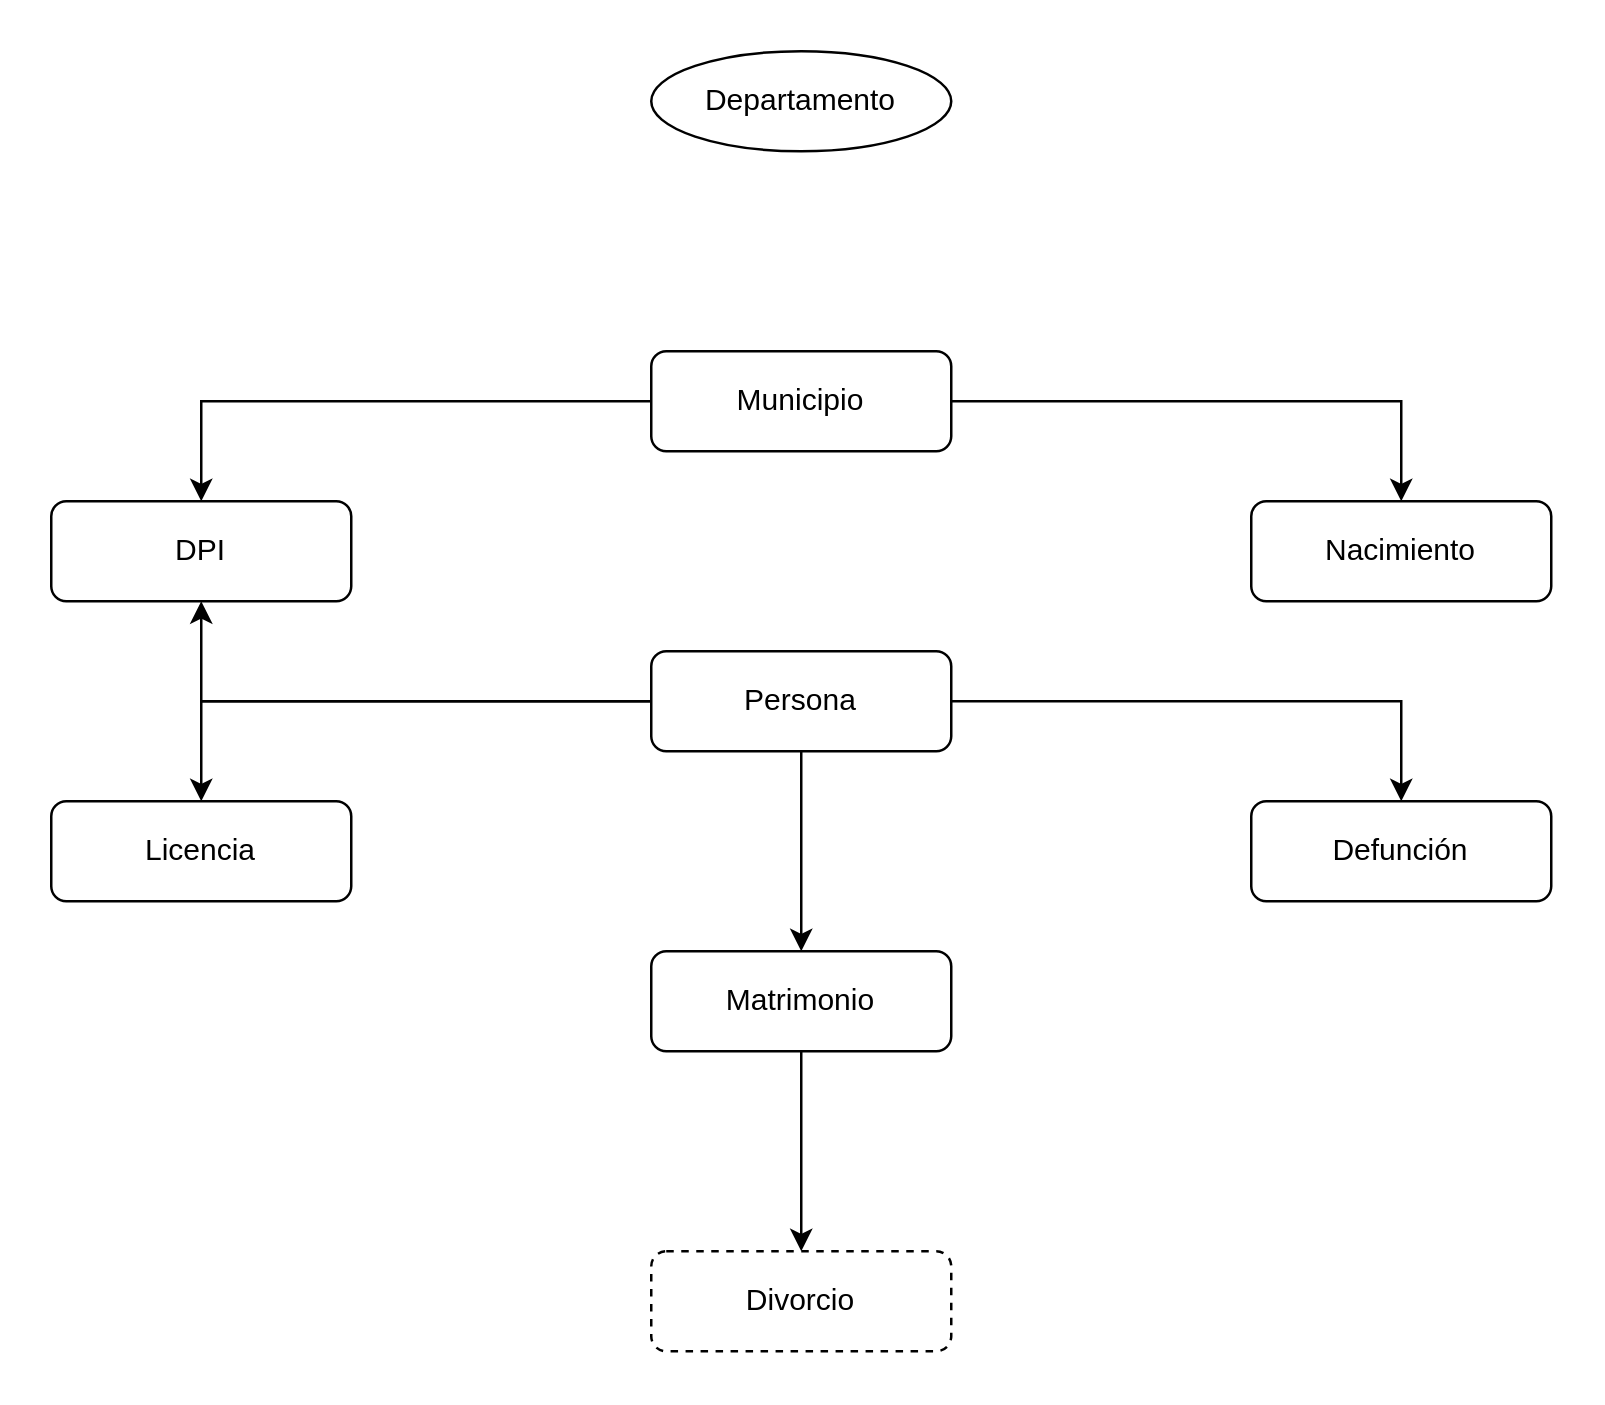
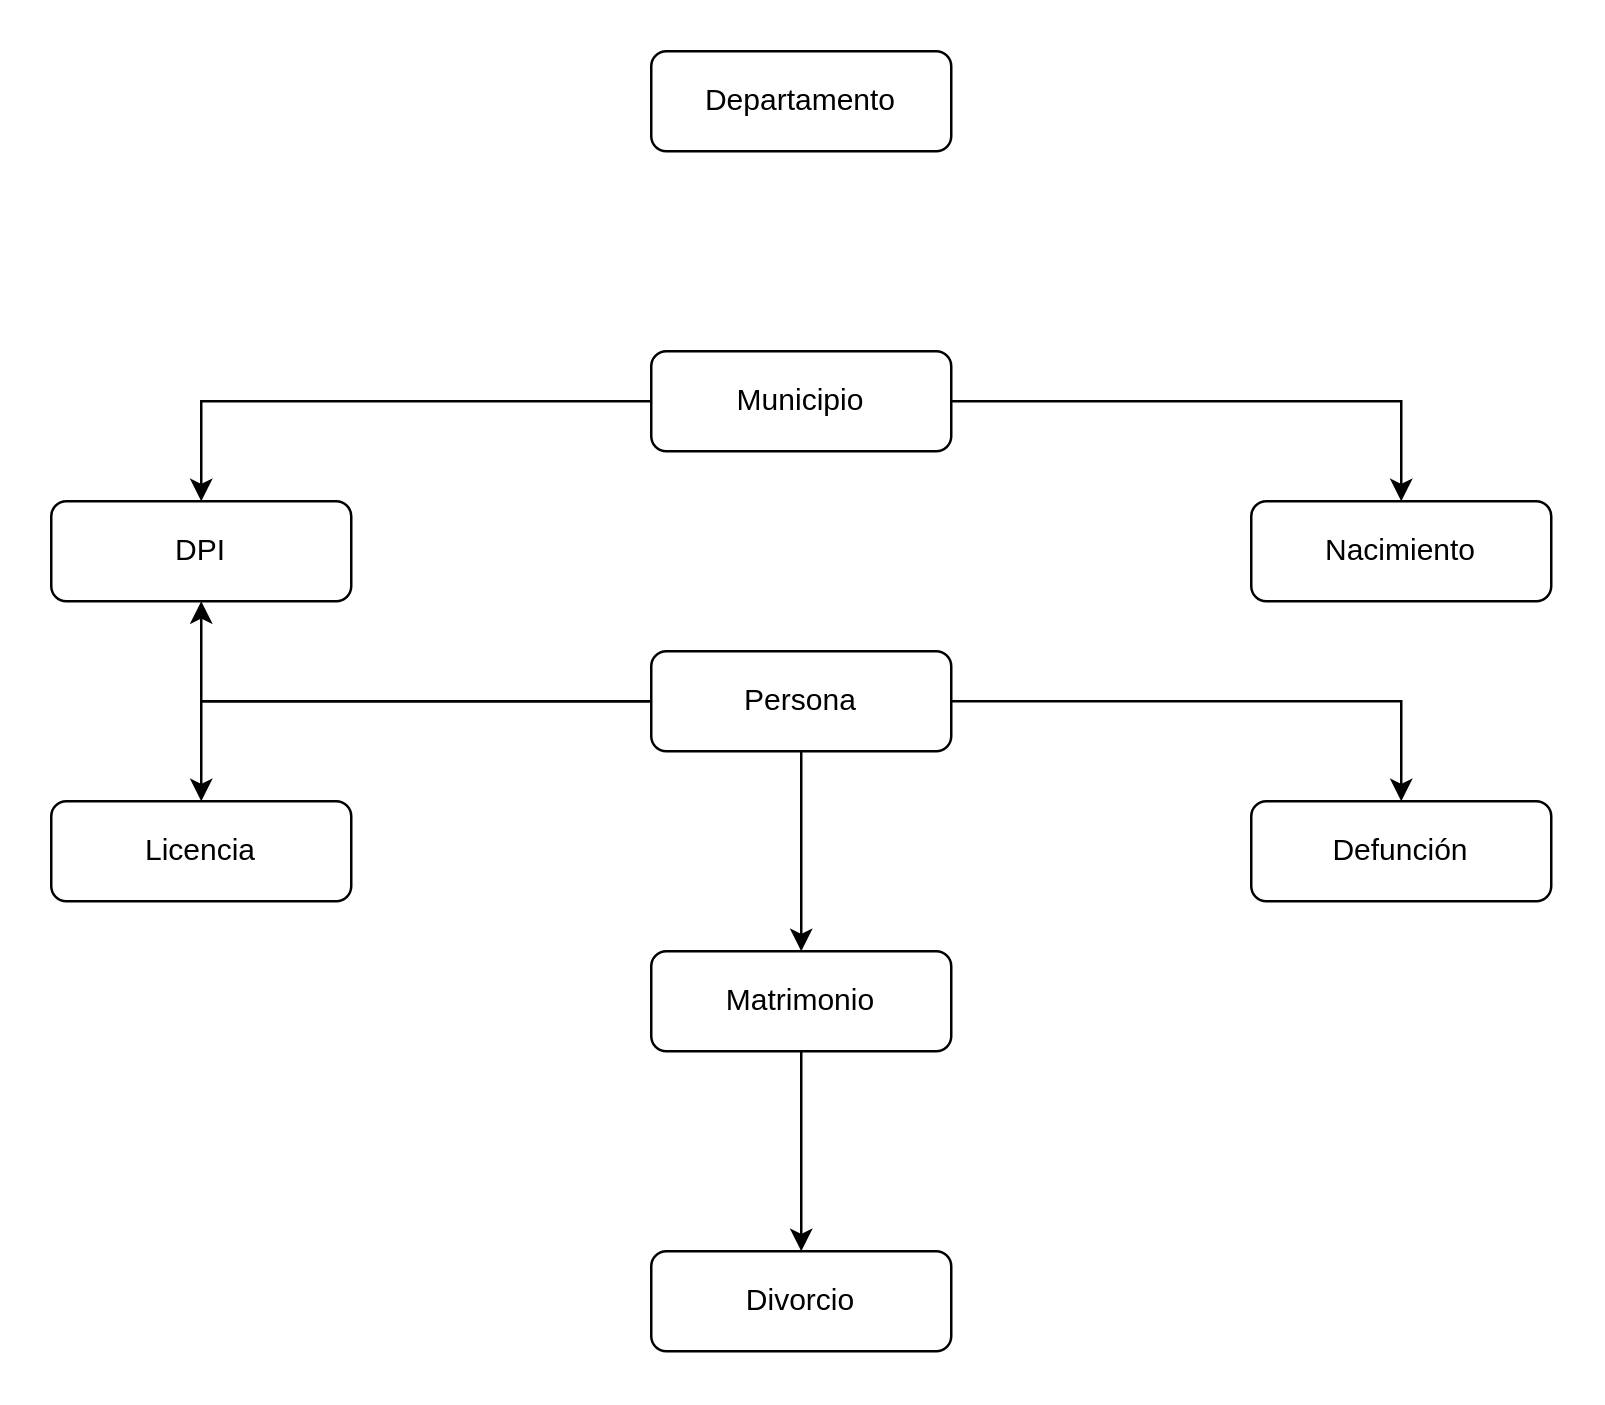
- <mxCell id="12" value="Departamento" style="ellipse;whiteSpace=wrap;html=1;" parent="1" vertex="1"><mxGeometry x="260" y="20" width="120" height="40" as="geometry" /></mxCell>
+ <mxCell id="12" value="Departamento" style="rounded=1;whiteSpace=wrap;html=1;" parent="1" vertex="1"><mxGeometry x="260" y="20" width="120" height="40" as="geometry" /></mxCell>
- <mxCell id="9" value="Divorcio" style="rounded=1;whiteSpace=wrap;html=1;dashed=1;" parent="1" vertex="1"><mxGeometry x="260" y="500" width="120" height="40" as="geometry" /></mxCell>
+ <mxCell id="9" value="Divorcio" style="rounded=1;whiteSpace=wrap;html=1;" parent="1" vertex="1"><mxGeometry x="260" y="500" width="120" height="40" as="geometry" /></mxCell>
